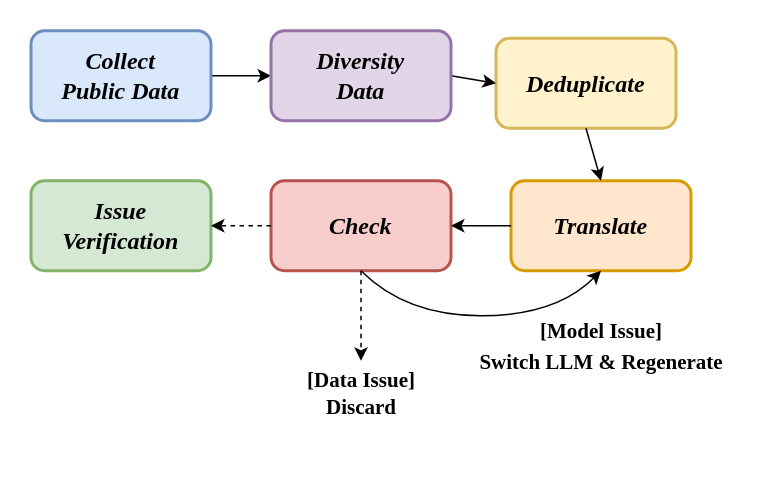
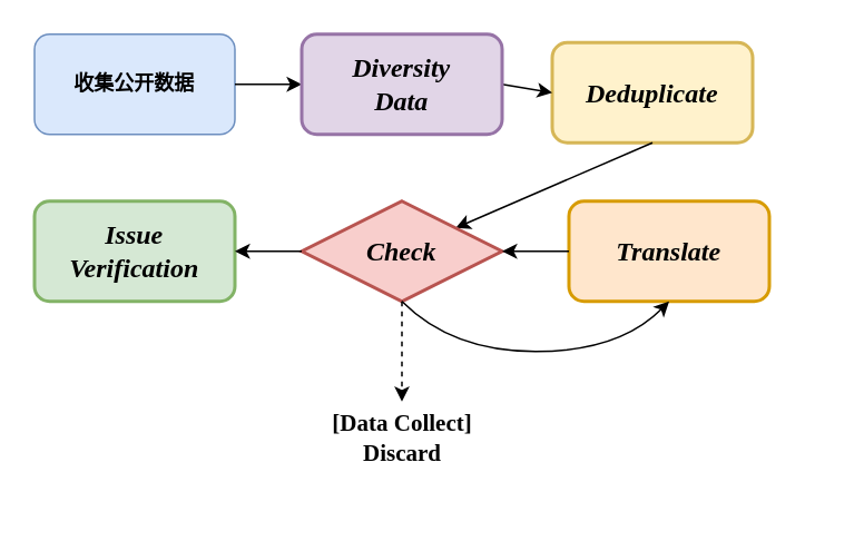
- <mxCell id="17" value="&lt;font size=&quot;1&quot; face=&quot;Times New Roman&quot; style=&quot;&quot;&gt;&lt;b style=&quot;&quot;&gt;&lt;i style=&quot;font-size: 16px;&quot;&gt;Collect&lt;br&gt;Public Data&lt;/i&gt;&lt;/b&gt;&lt;/font&gt;" style="rounded=1;whiteSpace=wrap;html=1;fillColor=#dae8fc;strokeColor=#6c8ebf;strokeWidth=2;fontSize=14;" vertex="1" parent="1"><mxGeometry x="20" y="20" width="120" height="60" as="geometry" /></mxCell>
- <mxCell id="8" value="" style="endArrow=classic;html=1;rounded=0;exitX=0.5;exitY=1;exitDx=0;exitDy=0;entryX=0.5;entryY=0;entryDx=0;entryDy=0;" edge="1" parent="1" source="5" target="7"><mxGeometry width="50" height="50" relative="1" as="geometry"><mxPoint x="250" y="190" as="sourcePoint" /><mxPoint x="300" y="140" as="targetPoint" /></mxGeometry></mxCell>
+ <mxCell id="8" value="" style="endArrow=classic;html=1;rounded=0;exitX=0.5;exitY=1;exitDx=0;exitDy=0;" edge="1" parent="1" source="5" target="9"><mxGeometry width="50" height="50" relative="1" as="geometry"><mxPoint x="250" y="190" as="sourcePoint" /><mxPoint x="300" y="140" as="targetPoint" /></mxGeometry></mxCell>
- <mxCell id="16" value="" style="endArrow=classic;html=1;rounded=0;exitX=0;exitY=0.5;exitDx=0;exitDy=0;entryX=1;entryY=0.5;entryDx=0;entryDy=0;dashed=1;" edge="1" parent="1" source="9" target="15"><mxGeometry width="50" height="50" relative="1" as="geometry"><mxPoint x="130" y="260" as="sourcePoint" /><mxPoint x="180" y="210" as="targetPoint" /></mxGeometry></mxCell>
+ <mxCell id="16" value="" style="endArrow=classic;html=1;rounded=0;exitX=0;exitY=0.5;exitDx=0;exitDy=0;entryX=1;entryY=0.5;entryDx=0;entryDy=0;" edge="1" parent="1" source="9" target="15"><mxGeometry width="50" height="50" relative="1" as="geometry"><mxPoint x="130" y="260" as="sourcePoint" /><mxPoint x="180" y="210" as="targetPoint" /></mxGeometry></mxCell>
- <mxCell id="9" value="&lt;font face=&quot;Times New Roman&quot;&gt;&lt;span style=&quot;font-size: 16px;&quot;&gt;&lt;i&gt;Check&lt;/i&gt;&lt;/span&gt;&lt;/font&gt;" style="rounded=1;whiteSpace=wrap;html=1;fillColor=#f8cecc;strokeColor=#b85450;fontStyle=1;strokeWidth=2;fontSize=14;" vertex="1" parent="1"><mxGeometry x="180" y="120" width="120" height="60" as="geometry" /></mxCell>
+ <mxCell id="9" value="&lt;font face=&quot;Times New Roman&quot;&gt;&lt;span style=&quot;font-size: 16px;&quot;&gt;&lt;i&gt;Check&lt;/i&gt;&lt;/span&gt;&lt;/font&gt;" style="rhombus;whiteSpace=wrap;html=1;fillColor=#f8cecc;strokeColor=#b85450;fontStyle=1;strokeWidth=2;fontSize=14;" vertex="1" parent="1"><mxGeometry x="180" y="120" width="120" height="60" as="geometry" /></mxCell>
- <mxCell id="12" value="&lt;p style=&quot;line-height: 150%; font-size: 14px;&quot;&gt;&lt;font face=&quot;Times New Roman&quot; style=&quot;font-size: 14px;&quot;&gt;[Model Issue]&lt;br&gt;Switch LLM &amp;amp; Regenerate&lt;/font&gt;&lt;/p&gt;" style="text;html=1;align=center;verticalAlign=middle;resizable=0;points=[];autosize=1;strokeColor=none;fillColor=none;fontStyle=1" vertex="1" parent="1"><mxGeometry x="305" y="190" width="190" height="80" as="geometry" /></mxCell>
- <mxCell id="14" value="&lt;p style=&quot;line-height: 150%;&quot;&gt;&lt;font face=&quot;Times New Roman&quot;&gt;&lt;span style=&quot;font-size: 14px;&quot;&gt;[Data Issue]&lt;br&gt;Discard&lt;/span&gt;&lt;/font&gt;&lt;/p&gt;" style="text;html=1;align=center;verticalAlign=middle;resizable=0;points=[];autosize=1;strokeColor=none;fillColor=none;fontStyle=1" vertex="1" parent="1"><mxGeometry x="190" y="222" width="100" height="80" as="geometry" /></mxCell>
+ <mxCell id="14" value="&lt;p style=&quot;line-height: 150%;&quot;&gt;&lt;font face=&quot;Times New Roman&quot;&gt;&lt;span style=&quot;font-size: 14px;&quot;&gt;[Data Collect]&lt;br&gt;Discard&lt;/span&gt;&lt;/font&gt;&lt;/p&gt;" style="text;html=1;align=center;verticalAlign=middle;resizable=0;points=[];autosize=1;strokeColor=none;fillColor=none;fontStyle=1" vertex="1" parent="1"><mxGeometry x="190" y="222" width="100" height="80" as="geometry" /></mxCell>
